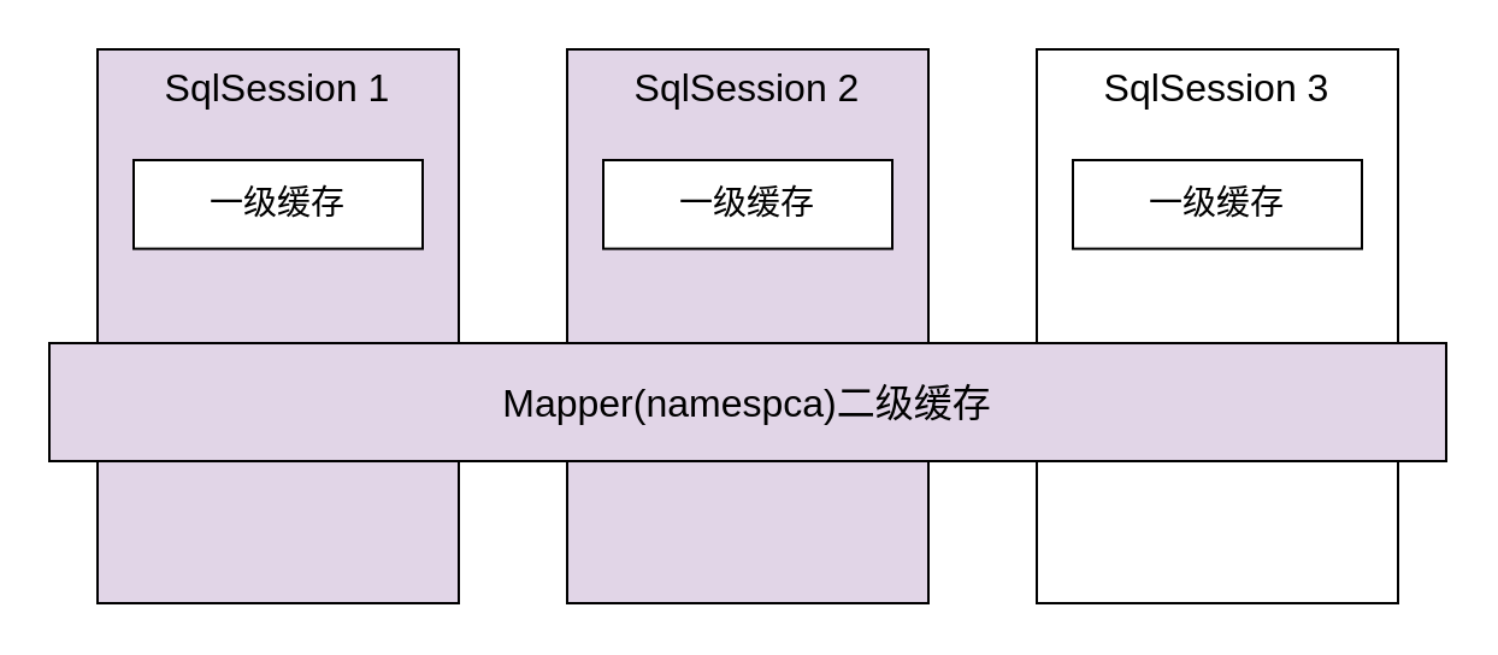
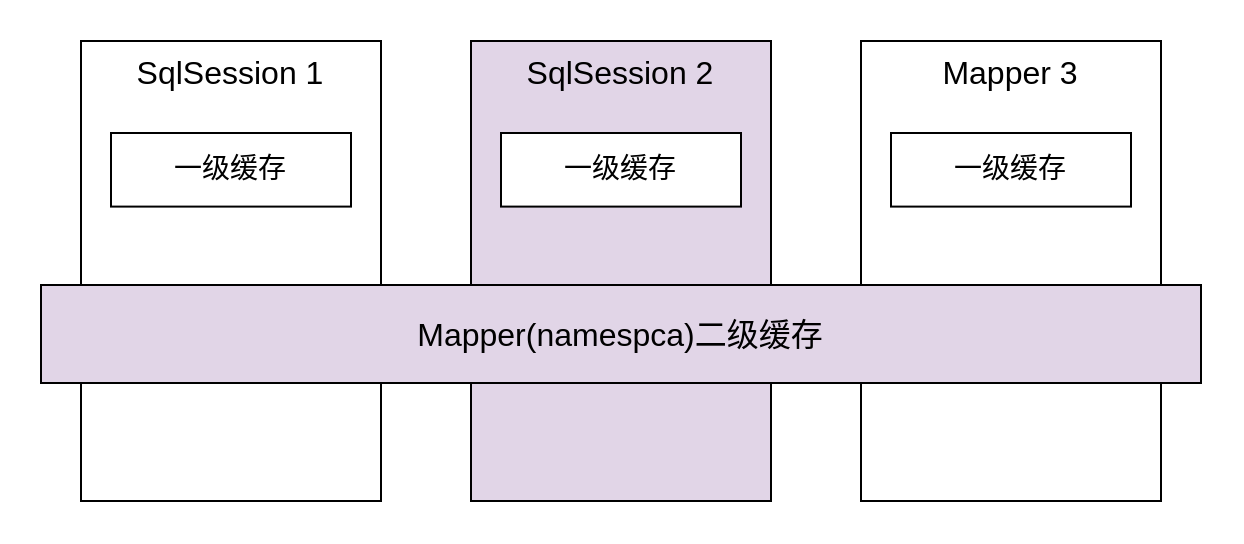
- <mxCell id="9" value="&lt;font style=&quot;font-size: 16px&quot;&gt;SqlSession 3&lt;/font&gt;" style="rounded=0;whiteSpace=wrap;html=1;shadow=0;sketch=0;glass=0;horizontal=1;align=center;verticalAlign=top;" vertex="1" parent="8"><mxGeometry width="150" height="230" as="geometry" /></mxCell>
+ <mxCell id="9" value="&lt;font style=&quot;font-size: 16px&quot;&gt;Mapper 3&lt;/font&gt;" style="rounded=0;whiteSpace=wrap;html=1;shadow=0;sketch=0;glass=0;horizontal=1;align=center;verticalAlign=top;" vertex="1" parent="8"><mxGeometry width="150" height="230" as="geometry" /></mxCell>
- <mxCell id="3" value="&lt;font style=&quot;font-size: 16px&quot;&gt;SqlSession 1&lt;/font&gt;" style="rounded=0;whiteSpace=wrap;html=1;shadow=0;sketch=0;glass=0;horizontal=1;align=center;verticalAlign=top;fillColor=#e1d5e7;" vertex="1" parent="2"><mxGeometry width="150" height="230" as="geometry" /></mxCell>
+ <mxCell id="3" value="&lt;font style=&quot;font-size: 16px&quot;&gt;SqlSession 1&lt;/font&gt;" style="rounded=0;whiteSpace=wrap;html=1;shadow=0;sketch=0;glass=0;horizontal=1;align=center;verticalAlign=top;" vertex="1" parent="2"><mxGeometry width="150" height="230" as="geometry" /></mxCell>
